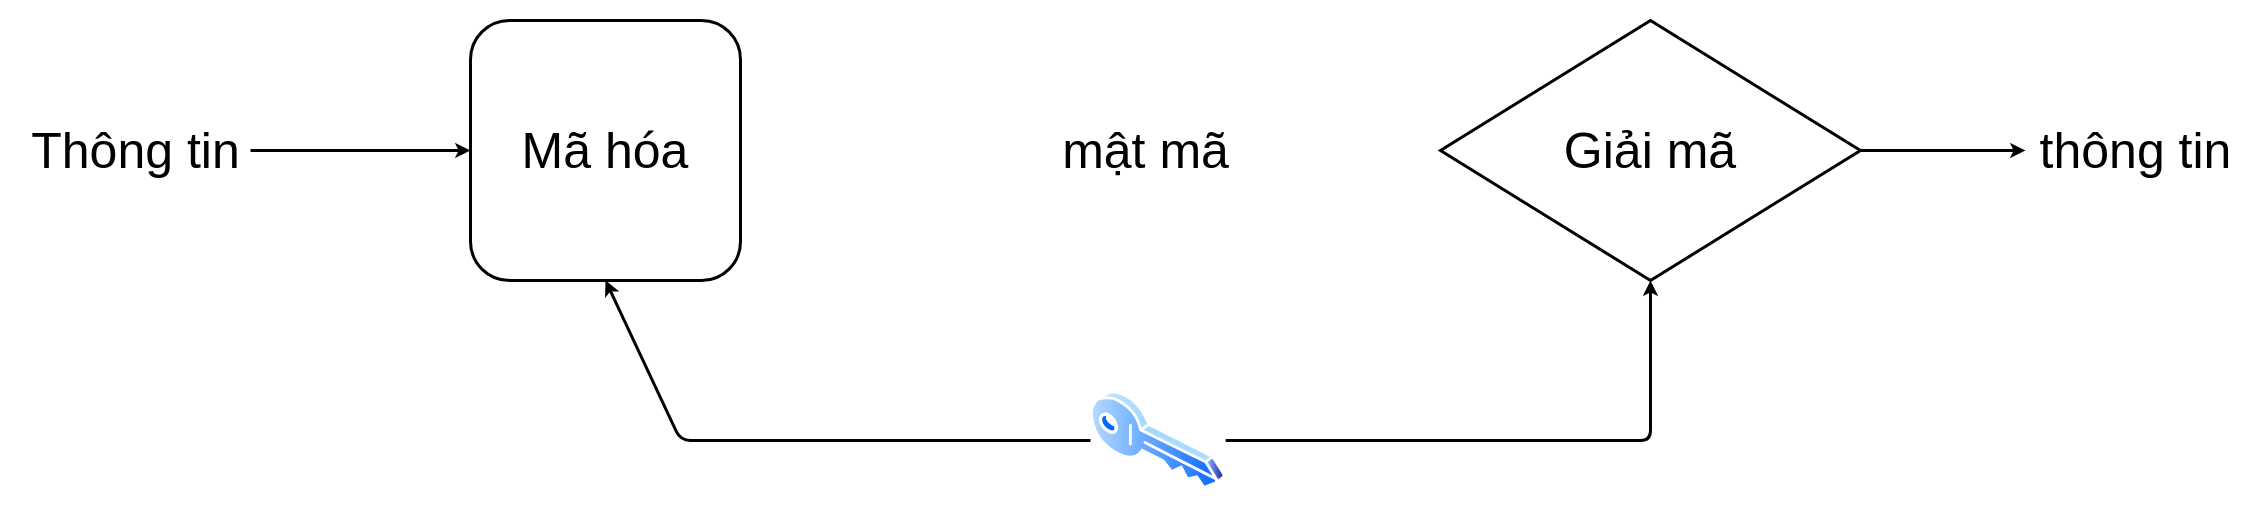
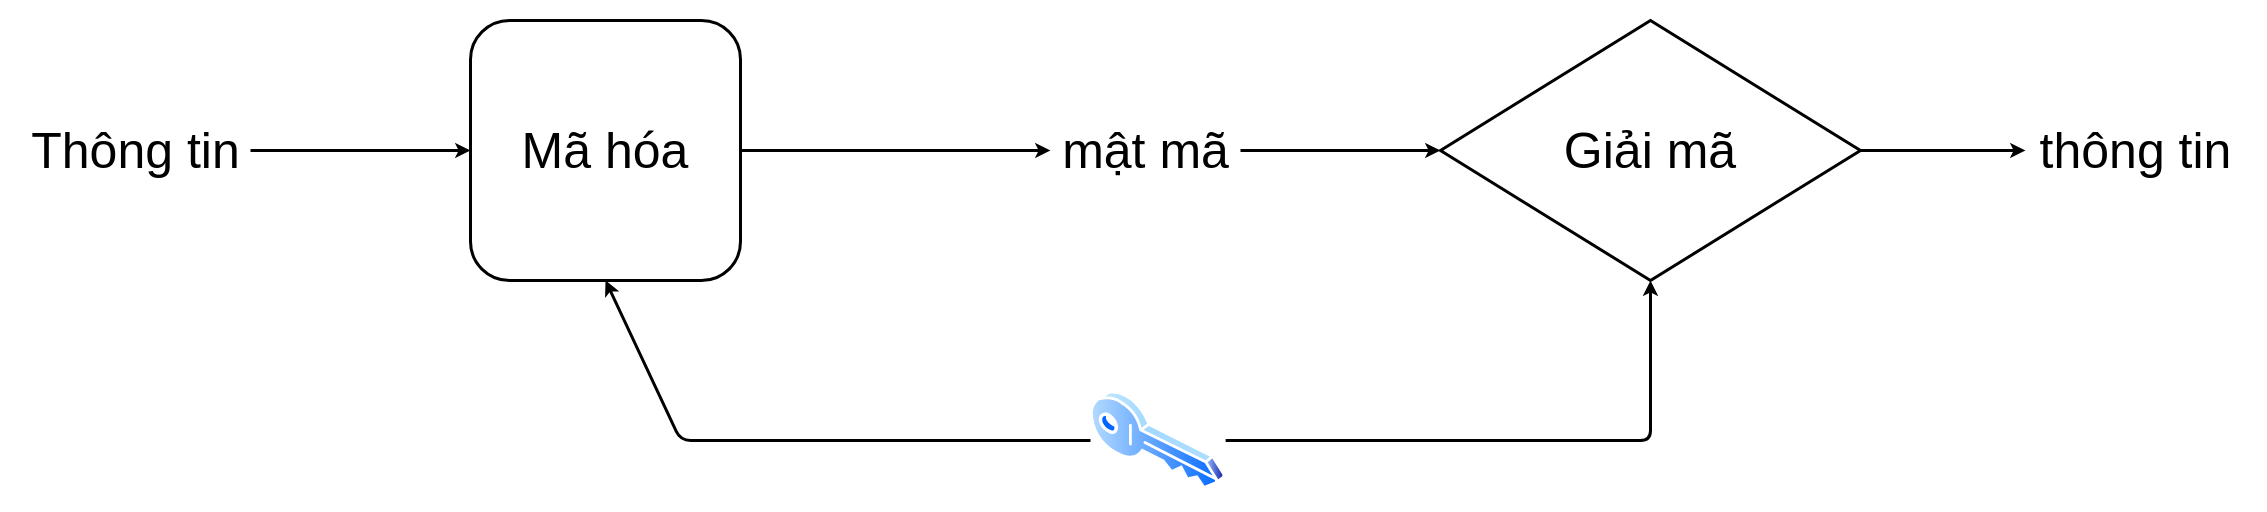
+ <mxCell id="3" style="edgeStyle=none;html=1;strokeWidth=3;fontSize=50;" edge="1" parent="1" source="4" target="7"><mxGeometry relative="1" as="geometry" /></mxCell>
+ <mxCell id="6" style="edgeStyle=none;html=1;strokeWidth=3;fontSize=50;" edge="1" parent="1" source="7" target="9"><mxGeometry relative="1" as="geometry" /></mxCell>
